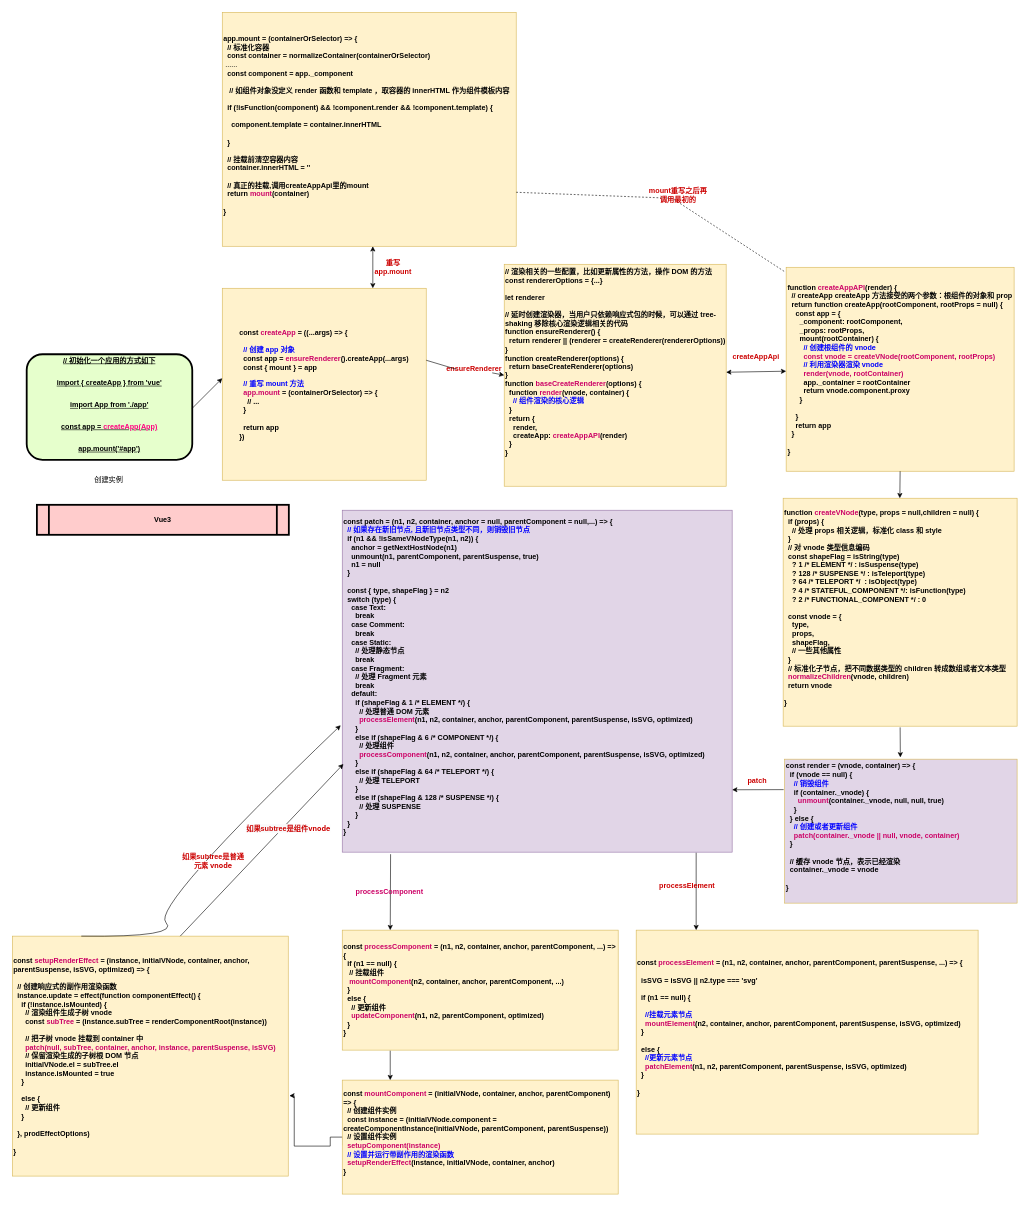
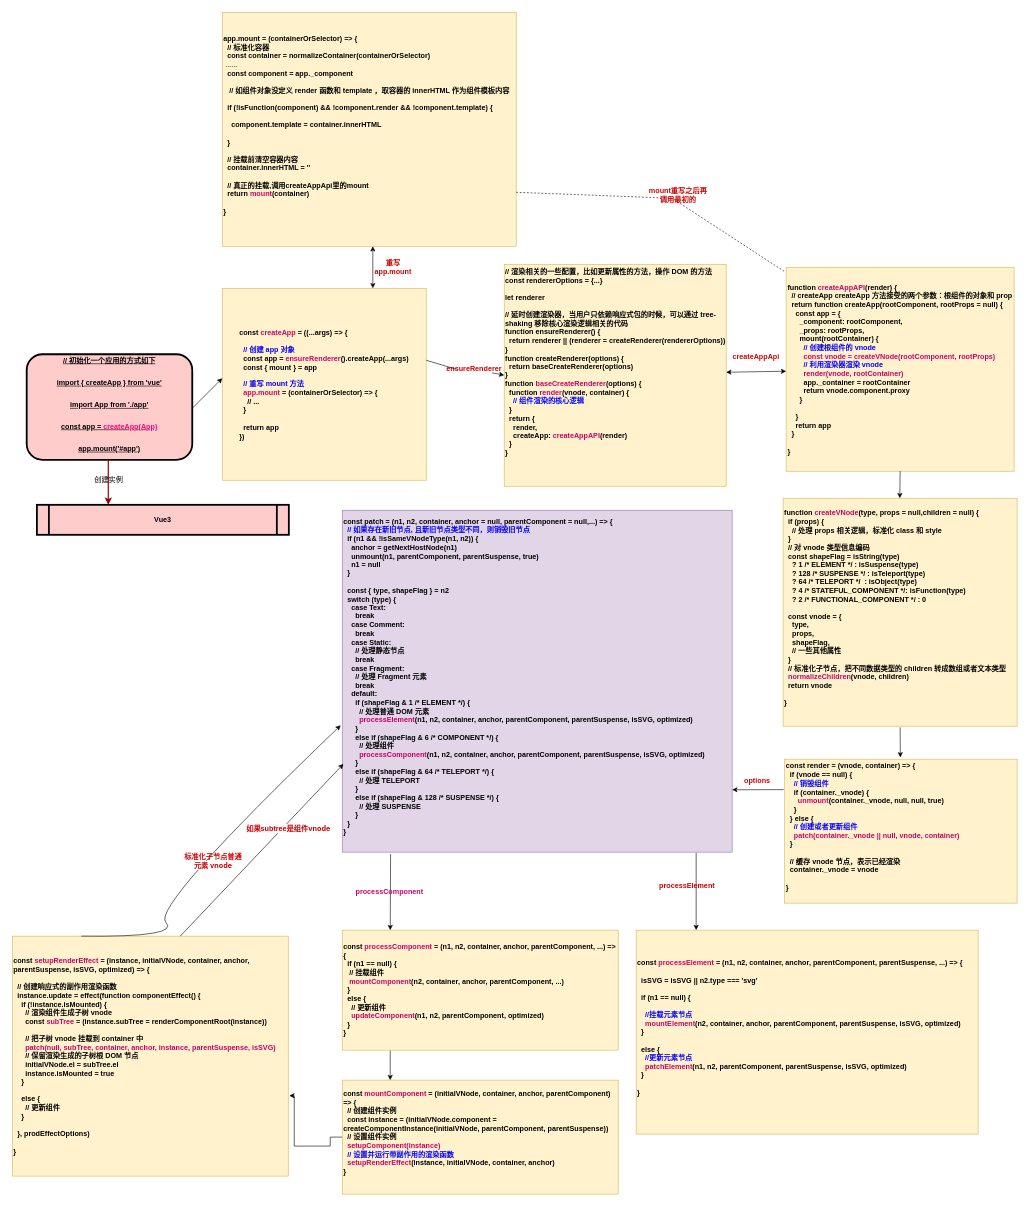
- <mxCell id="2" value="&lt;p style=&quot;margin: 4px 0px 0px;&quot;&gt;&lt;u&gt;// 初始化一个应用的方式如下&lt;/u&gt;&lt;/p&gt;&lt;p style=&quot;margin: 4px 0px 0px;&quot;&gt;&lt;u&gt;&lt;br&gt;&lt;/u&gt;&lt;/p&gt;&lt;p style=&quot;margin: 4px 0px 0px;&quot;&gt;&lt;u&gt;import { createApp } from 'vue'&lt;/u&gt;&lt;/p&gt;&lt;p style=&quot;margin: 4px 0px 0px;&quot;&gt;&lt;u&gt;&lt;br&gt;&lt;/u&gt;&lt;/p&gt;&lt;p style=&quot;margin: 4px 0px 0px;&quot;&gt;&lt;u&gt;import App from './app'&lt;/u&gt;&lt;/p&gt;&lt;p style=&quot;margin: 4px 0px 0px;&quot;&gt;&lt;u&gt;&lt;br&gt;&lt;/u&gt;&lt;/p&gt;&lt;p style=&quot;margin: 4px 0px 0px;&quot;&gt;&lt;u&gt;const app = &lt;font color=&quot;#ff0080&quot;&gt;createApp(App)&lt;/font&gt;&lt;/u&gt;&lt;/p&gt;&lt;p style=&quot;margin: 4px 0px 0px;&quot;&gt;&lt;u&gt;&lt;br&gt;&lt;/u&gt;&lt;/p&gt;&lt;p style=&quot;margin: 4px 0px 0px;&quot;&gt;&lt;u&gt;app.mount('#app')&lt;/u&gt;&lt;/p&gt;&lt;div&gt;&lt;br&gt;&lt;/div&gt;" style="verticalAlign=middle;align=center;overflow=fill;fontSize=12;fontFamily=Helvetica;html=1;rounded=1;fontStyle=1;strokeWidth=3;fillColor=#E6FFCC" parent="1" vertex="1"><mxGeometry x="44" y="590" width="276" height="176" as="geometry" /></mxCell>
+ <mxCell id="2" value="&lt;p style=&quot;margin: 4px 0px 0px;&quot;&gt;&lt;u&gt;// 初始化一个应用的方式如下&lt;/u&gt;&lt;/p&gt;&lt;p style=&quot;margin: 4px 0px 0px;&quot;&gt;&lt;u&gt;&lt;br&gt;&lt;/u&gt;&lt;/p&gt;&lt;p style=&quot;margin: 4px 0px 0px;&quot;&gt;&lt;u&gt;import { createApp } from 'vue'&lt;/u&gt;&lt;/p&gt;&lt;p style=&quot;margin: 4px 0px 0px;&quot;&gt;&lt;u&gt;&lt;br&gt;&lt;/u&gt;&lt;/p&gt;&lt;p style=&quot;margin: 4px 0px 0px;&quot;&gt;&lt;u&gt;import App from './app'&lt;/u&gt;&lt;/p&gt;&lt;p style=&quot;margin: 4px 0px 0px;&quot;&gt;&lt;u&gt;&lt;br&gt;&lt;/u&gt;&lt;/p&gt;&lt;p style=&quot;margin: 4px 0px 0px;&quot;&gt;&lt;u&gt;const app = &lt;font color=&quot;#ff0080&quot;&gt;createApp(App)&lt;/font&gt;&lt;/u&gt;&lt;/p&gt;&lt;p style=&quot;margin: 4px 0px 0px;&quot;&gt;&lt;u&gt;&lt;br&gt;&lt;/u&gt;&lt;/p&gt;&lt;p style=&quot;margin: 4px 0px 0px;&quot;&gt;&lt;u&gt;app.mount('#app')&lt;/u&gt;&lt;/p&gt;&lt;div&gt;&lt;br&gt;&lt;/div&gt;" style="verticalAlign=middle;align=center;overflow=fill;fontSize=12;fontFamily=Helvetica;html=1;rounded=1;fontStyle=1;strokeWidth=3;fillColor=#ffcccc;" parent="1" vertex="1"><mxGeometry x="44" y="590" width="276" height="176" as="geometry" /></mxCell>
+ <mxCell id="4" value="" style="edgeStyle=elbowEdgeStyle;elbow=horizontal;strokeColor=#990000;strokeWidth=2" parent="1" source="2" target="3" edge="1"><mxGeometry width="100" height="100" relative="1" as="geometry"><mxPoint x="-90" y="950" as="sourcePoint" /><mxPoint x="10" y="850" as="targetPoint" /><Array as="points"><mxPoint x="180" y="780" /><mxPoint x="150" y="800" /><mxPoint x="140" y="810" /></Array></mxGeometry></mxCell>
- <mxCell id="26" value="&lt;font color=&quot;#cc0000&quot;&gt;&lt;b&gt;patch&lt;/b&gt;&lt;/font&gt;" style="text;html=1;strokeColor=none;fillColor=none;align=center;verticalAlign=middle;whiteSpace=wrap;rounded=0;fontColor=#CC0066;" vertex="1" parent="1"><mxGeometry x="1232" y="1286" width="60" height="30" as="geometry" /></mxCell>
+ <mxCell id="26" value="&lt;font color=&quot;#cc0000&quot;&gt;&lt;b&gt;options&lt;/b&gt;&lt;/font&gt;" style="text;html=1;strokeColor=none;fillColor=none;align=center;verticalAlign=middle;whiteSpace=wrap;rounded=0;fontColor=#CC0066;" vertex="1" parent="1"><mxGeometry x="1232" y="1286" width="60" height="30" as="geometry" /></mxCell>
- <mxCell id="22" value="&lt;div&gt;&lt;b style=&quot;background-color: initial;&quot;&gt;&lt;font color=&quot;#000000&quot;&gt;const render = (vnode, container) =&amp;gt; {&lt;/font&gt;&lt;/b&gt;&lt;/div&gt;&lt;div&gt;&lt;b&gt;&lt;font color=&quot;#000000&quot;&gt;&amp;nbsp; if (vnode == null) {&lt;/font&gt;&lt;/b&gt;&lt;/div&gt;&lt;div&gt;&lt;b&gt;&lt;font color=&quot;#000000&quot;&gt;&amp;nbsp; &amp;nbsp;&lt;/font&gt;&lt;font color=&quot;#0000ff&quot;&gt; // 销毁组件&lt;/font&gt;&lt;/b&gt;&lt;/div&gt;&lt;div&gt;&lt;b&gt;&lt;font color=&quot;#000000&quot;&gt;&amp;nbsp; &amp;nbsp; if (container._vnode) {&lt;/font&gt;&lt;/b&gt;&lt;/div&gt;&lt;div&gt;&lt;b&gt;&lt;font color=&quot;#000000&quot;&gt;&amp;nbsp; &amp;nbsp; &amp;nbsp; &lt;/font&gt;&lt;font color=&quot;#cc0066&quot;&gt;unmount&lt;/font&gt;&lt;font color=&quot;#000000&quot;&gt;(container._vnode, null, null, true)&lt;/font&gt;&lt;/b&gt;&lt;/div&gt;&lt;div&gt;&lt;b&gt;&lt;font color=&quot;#000000&quot;&gt;&amp;nbsp; &amp;nbsp; }&lt;/font&gt;&lt;/b&gt;&lt;/div&gt;&lt;div&gt;&lt;b&gt;&lt;font color=&quot;#000000&quot;&gt;&amp;nbsp; } else {&lt;/font&gt;&lt;/b&gt;&lt;/div&gt;&lt;div&gt;&lt;b&gt;&lt;font color=&quot;#000000&quot;&gt;&amp;nbsp; &lt;/font&gt;&lt;font color=&quot;#0000ff&quot;&gt;&amp;nbsp; // 创建或者更新组件&lt;/font&gt;&lt;/b&gt;&lt;/div&gt;&lt;div&gt;&lt;b&gt;&lt;font color=&quot;#000000&quot;&gt;&amp;nbsp; &amp;nbsp; &lt;/font&gt;&lt;font color=&quot;#cc0066&quot;&gt;patch(container._vnode || null, vnode, container)&lt;/font&gt;&lt;/b&gt;&lt;/div&gt;&lt;div&gt;&lt;b&gt;&lt;font color=&quot;#000000&quot;&gt;&amp;nbsp; }&lt;/font&gt;&lt;/b&gt;&lt;/div&gt;&lt;div&gt;&lt;b&gt;&lt;font color=&quot;#000000&quot;&gt;&lt;br&gt;&lt;/font&gt;&lt;/b&gt;&lt;/div&gt;&lt;div&gt;&lt;b&gt;&lt;font color=&quot;#000000&quot;&gt;&amp;nbsp; // 缓存 vnode 节点，表示已经渲染&lt;/font&gt;&lt;/b&gt;&lt;/div&gt;&lt;div&gt;&lt;b&gt;&lt;font color=&quot;#000000&quot;&gt;&amp;nbsp; container._vnode = vnode&lt;/font&gt;&lt;/b&gt;&lt;/div&gt;&lt;div&gt;&lt;b&gt;&lt;font color=&quot;#000000&quot;&gt;&lt;br&gt;&lt;/font&gt;&lt;/b&gt;&lt;/div&gt;&lt;div&gt;&lt;b&gt;&lt;font color=&quot;#000000&quot;&gt;}&lt;/font&gt;&lt;/b&gt;&lt;/div&gt;&lt;div&gt;&lt;br&gt;&lt;/div&gt;" style="rounded=0;whiteSpace=wrap;html=1;align=left;fillColor=#e1d5e7;strokeColor=#d6b656;" vertex="1" parent="1"><mxGeometry x="1307.5" y="1265" width="387.5" height="240" as="geometry" /></mxCell>
+ <mxCell id="22" value="&lt;div&gt;&lt;b style=&quot;background-color: initial;&quot;&gt;&lt;font color=&quot;#000000&quot;&gt;const render = (vnode, container) =&amp;gt; {&lt;/font&gt;&lt;/b&gt;&lt;/div&gt;&lt;div&gt;&lt;b&gt;&lt;font color=&quot;#000000&quot;&gt;&amp;nbsp; if (vnode == null) {&lt;/font&gt;&lt;/b&gt;&lt;/div&gt;&lt;div&gt;&lt;b&gt;&lt;font color=&quot;#000000&quot;&gt;&amp;nbsp; &amp;nbsp;&lt;/font&gt;&lt;font color=&quot;#0000ff&quot;&gt; // 销毁组件&lt;/font&gt;&lt;/b&gt;&lt;/div&gt;&lt;div&gt;&lt;b&gt;&lt;font color=&quot;#000000&quot;&gt;&amp;nbsp; &amp;nbsp; if (container._vnode) {&lt;/font&gt;&lt;/b&gt;&lt;/div&gt;&lt;div&gt;&lt;b&gt;&lt;font color=&quot;#000000&quot;&gt;&amp;nbsp; &amp;nbsp; &amp;nbsp; &lt;/font&gt;&lt;font color=&quot;#cc0066&quot;&gt;unmount&lt;/font&gt;&lt;font color=&quot;#000000&quot;&gt;(container._vnode, null, null, true)&lt;/font&gt;&lt;/b&gt;&lt;/div&gt;&lt;div&gt;&lt;b&gt;&lt;font color=&quot;#000000&quot;&gt;&amp;nbsp; &amp;nbsp; }&lt;/font&gt;&lt;/b&gt;&lt;/div&gt;&lt;div&gt;&lt;b&gt;&lt;font color=&quot;#000000&quot;&gt;&amp;nbsp; } else {&lt;/font&gt;&lt;/b&gt;&lt;/div&gt;&lt;div&gt;&lt;b&gt;&lt;font color=&quot;#000000&quot;&gt;&amp;nbsp; &lt;/font&gt;&lt;font color=&quot;#0000ff&quot;&gt;&amp;nbsp; // 创建或者更新组件&lt;/font&gt;&lt;/b&gt;&lt;/div&gt;&lt;div&gt;&lt;b&gt;&lt;font color=&quot;#000000&quot;&gt;&amp;nbsp; &amp;nbsp; &lt;/font&gt;&lt;font color=&quot;#cc0066&quot;&gt;patch(container._vnode || null, vnode, container)&lt;/font&gt;&lt;/b&gt;&lt;/div&gt;&lt;div&gt;&lt;b&gt;&lt;font color=&quot;#000000&quot;&gt;&amp;nbsp; }&lt;/font&gt;&lt;/b&gt;&lt;/div&gt;&lt;div&gt;&lt;b&gt;&lt;font color=&quot;#000000&quot;&gt;&lt;br&gt;&lt;/font&gt;&lt;/b&gt;&lt;/div&gt;&lt;div&gt;&lt;b&gt;&lt;font color=&quot;#000000&quot;&gt;&amp;nbsp; // 缓存 vnode 节点，表示已经渲染&lt;/font&gt;&lt;/b&gt;&lt;/div&gt;&lt;div&gt;&lt;b&gt;&lt;font color=&quot;#000000&quot;&gt;&amp;nbsp; container._vnode = vnode&lt;/font&gt;&lt;/b&gt;&lt;/div&gt;&lt;div&gt;&lt;b&gt;&lt;font color=&quot;#000000&quot;&gt;&lt;br&gt;&lt;/font&gt;&lt;/b&gt;&lt;/div&gt;&lt;div&gt;&lt;b&gt;&lt;font color=&quot;#000000&quot;&gt;}&lt;/font&gt;&lt;/b&gt;&lt;/div&gt;&lt;div&gt;&lt;br&gt;&lt;/div&gt;" style="rounded=0;whiteSpace=wrap;html=1;align=left;fillColor=#fff2cc;strokeColor=#d6b656;" vertex="1" parent="1"><mxGeometry x="1307.5" y="1265" width="387.5" height="240" as="geometry" /></mxCell>
- <mxCell id="38" value="&lt;b&gt;&lt;font color=&quot;#cc0000&quot;&gt;如果subtree是&lt;span style=&quot;font-family: -apple-system, BlinkMacSystemFont, &amp;quot;Helvetica Neue&amp;quot;, Helvetica, &amp;quot;Segoe UI&amp;quot;, Arial, Roboto, &amp;quot;PingFang SC&amp;quot;, miui, &amp;quot;Hiragino Sans GB&amp;quot;, &amp;quot;Microsoft Yahei&amp;quot;, sans-serif; text-align: justify; background-color: rgb(255, 255, 255);&quot;&gt;&lt;font style=&quot;font-size: 12px;&quot;&gt;普通元素 vnode&lt;/font&gt;&lt;/span&gt;&lt;/font&gt;&lt;/b&gt;" style="text;html=1;strokeColor=none;fillColor=none;align=center;verticalAlign=middle;whiteSpace=wrap;rounded=0;fontColor=#0000FF;" vertex="1" parent="1"><mxGeometry x="300" y="1420" width="110" height="30" as="geometry" /></mxCell>
+ <mxCell id="38" value="&lt;b&gt;&lt;font color=&quot;#cc0000&quot;&gt;标准化子节点&lt;span style=&quot;font-family: -apple-system, BlinkMacSystemFont, &amp;quot;Helvetica Neue&amp;quot;, Helvetica, &amp;quot;Segoe UI&amp;quot;, Arial, Roboto, &amp;quot;PingFang SC&amp;quot;, miui, &amp;quot;Hiragino Sans GB&amp;quot;, &amp;quot;Microsoft Yahei&amp;quot;, sans-serif; text-align: justify; background-color: rgb(255, 255, 255);&quot;&gt;&lt;font style=&quot;font-size: 12px;&quot;&gt;普通元素 vnode&lt;/font&gt;&lt;/span&gt;&lt;/font&gt;&lt;/b&gt;" style="text;html=1;strokeColor=none;fillColor=none;align=center;verticalAlign=middle;whiteSpace=wrap;rounded=0;fontColor=#0000FF;" vertex="1" parent="1"><mxGeometry x="300" y="1420" width="110" height="30" as="geometry" /></mxCell>
